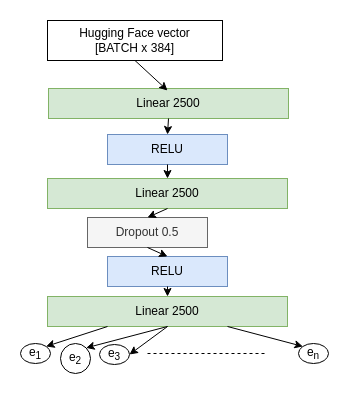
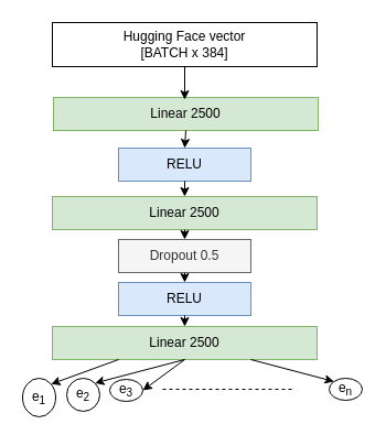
- <mxCell id="2" value="Hugging Face vector &lt;br&gt;[BATCH x 384]" style="rounded=0;whiteSpace=wrap;html=1;" vertex="1" parent="1"><mxGeometry x="47" y="20" width="175" height="40" as="geometry" /></mxCell>
+ <mxCell id="2" value="Hugging Face vector &lt;br&gt;[BATCH x 384]" style="rounded=0;whiteSpace=wrap;html=1;" vertex="1" parent="1"><mxGeometry x="47" y="20" width="240" height="40" as="geometry" /></mxCell>
- <mxCell id="6" value="Dropout 0.5" style="rounded=0;whiteSpace=wrap;html=1;fillColor=#f5f5f5;fontColor=#333333;strokeColor=#666666;" vertex="1" parent="1"><mxGeometry x="87" y="217" width="120" height="30" as="geometry" /></mxCell>
+ <mxCell id="6" value="Dropout 0.5" style="rounded=0;whiteSpace=wrap;html=1;fillColor=#f5f5f5;fontColor=#333333;strokeColor=#666666;" vertex="1" parent="1"><mxGeometry x="107" y="217" width="120" height="30" as="geometry" /></mxCell>
- <mxCell id="9" value="e&lt;sub&gt;1&lt;/sub&gt;" style="ellipse;whiteSpace=wrap;html=1;" vertex="1" parent="1"><mxGeometry x="20" y="343" width="30" height="20" as="geometry" /></mxCell>
+ <mxCell id="9" value="e&lt;sub&gt;1&lt;/sub&gt;" style="ellipse;whiteSpace=wrap;html=1;" vertex="1" parent="1"><mxGeometry x="20" y="343" width="30" height="35" as="geometry" /></mxCell>
